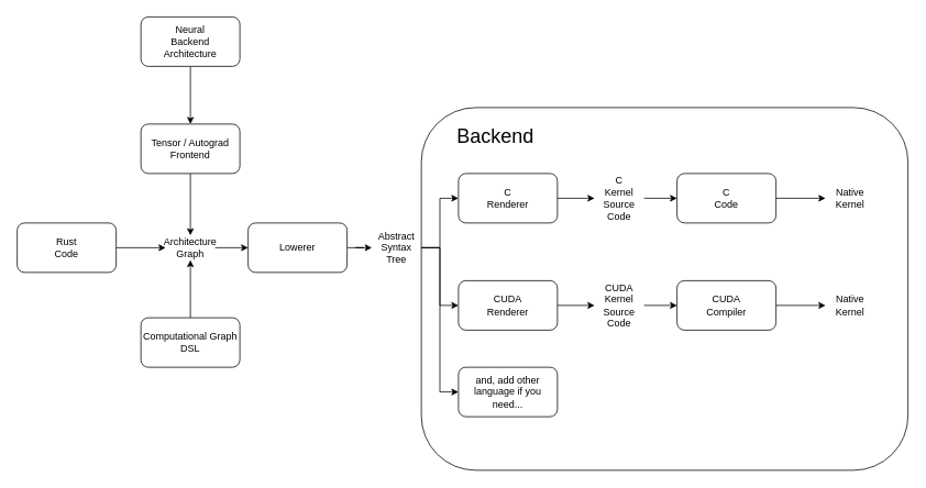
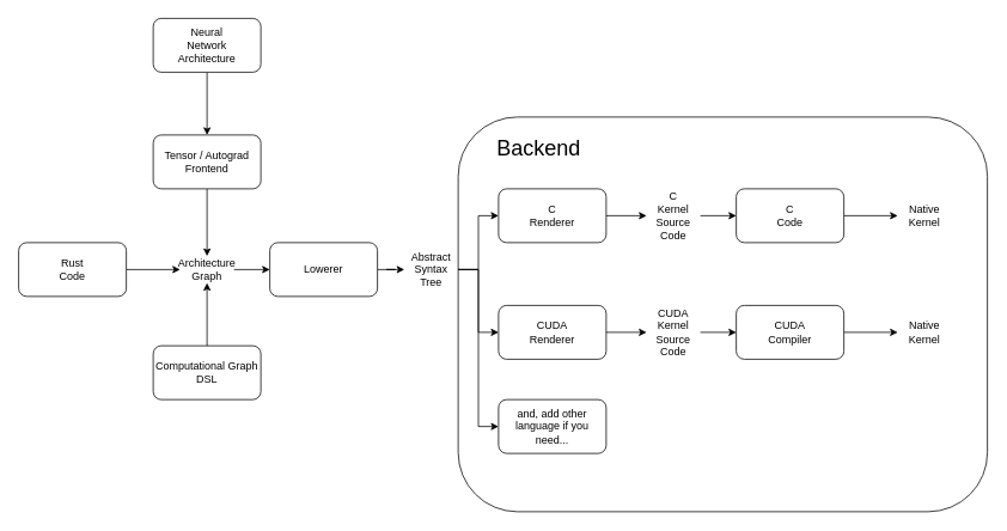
- <mxCell id="32" value="Neural&lt;div&gt;Backend&lt;/div&gt;&lt;div&gt;Architecture&lt;/div&gt;" style="rounded=1;whiteSpace=wrap;html=1;" vertex="1" parent="1"><mxGeometry x="170" y="20" width="120" height="60" as="geometry" /></mxCell>
+ <mxCell id="32" value="Neural&lt;div&gt;Network&lt;/div&gt;&lt;div&gt;Architecture&lt;/div&gt;" style="rounded=1;whiteSpace=wrap;html=1;" vertex="1" parent="1"><mxGeometry x="170" y="20" width="120" height="60" as="geometry" /></mxCell>
